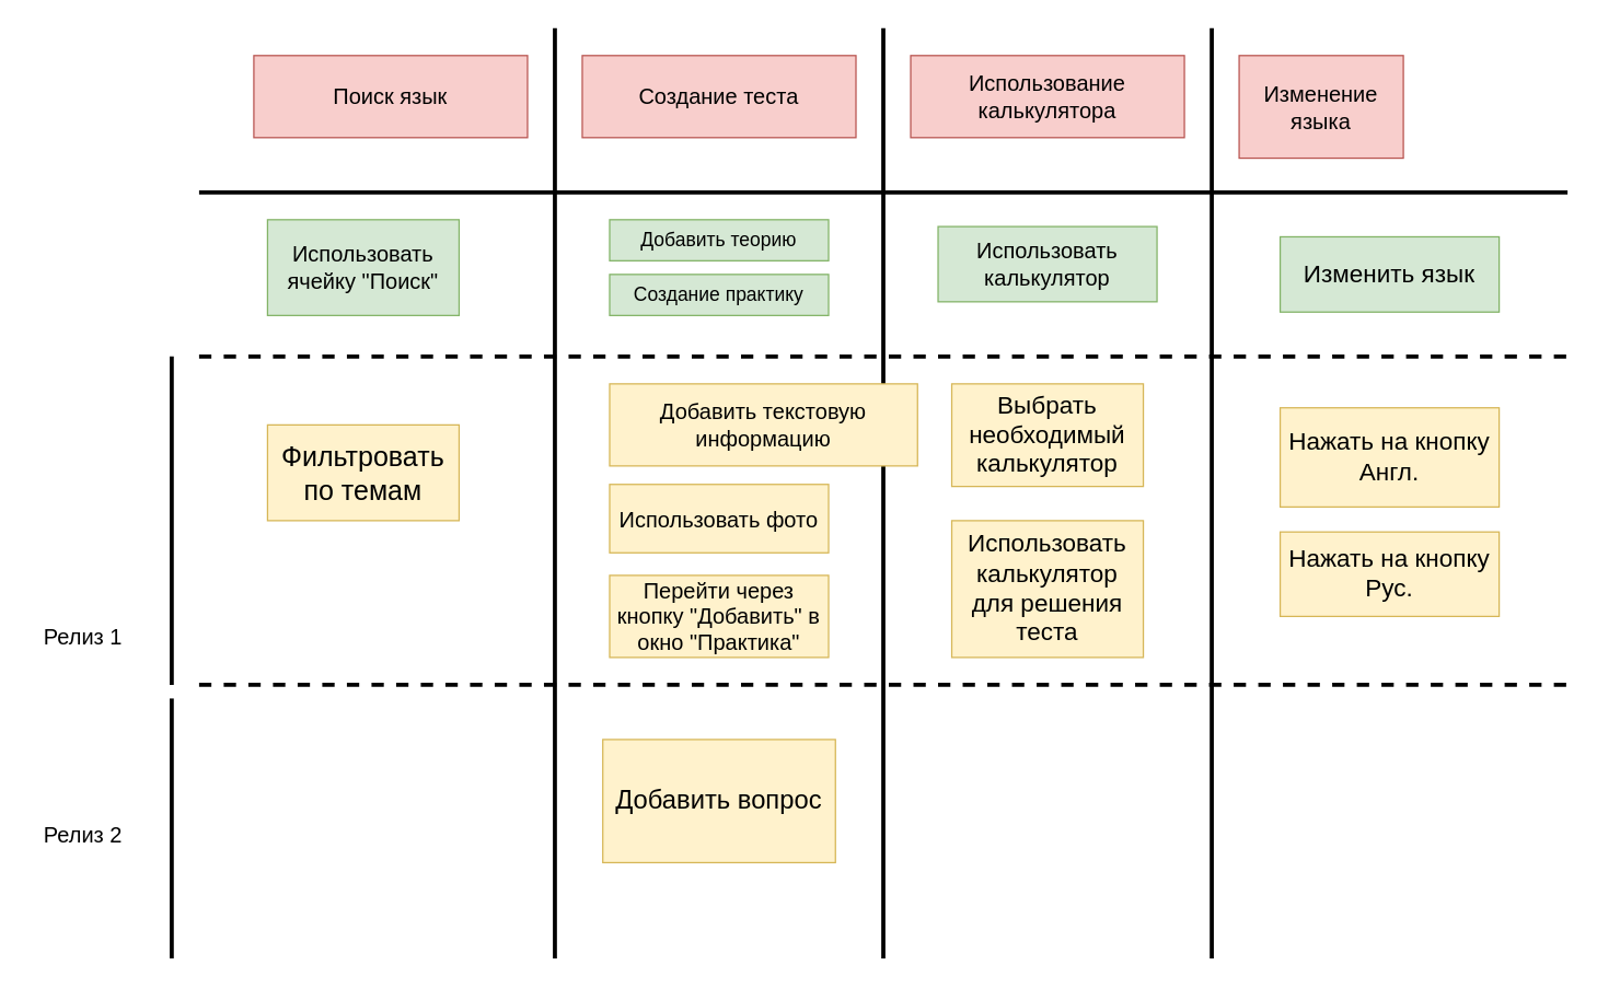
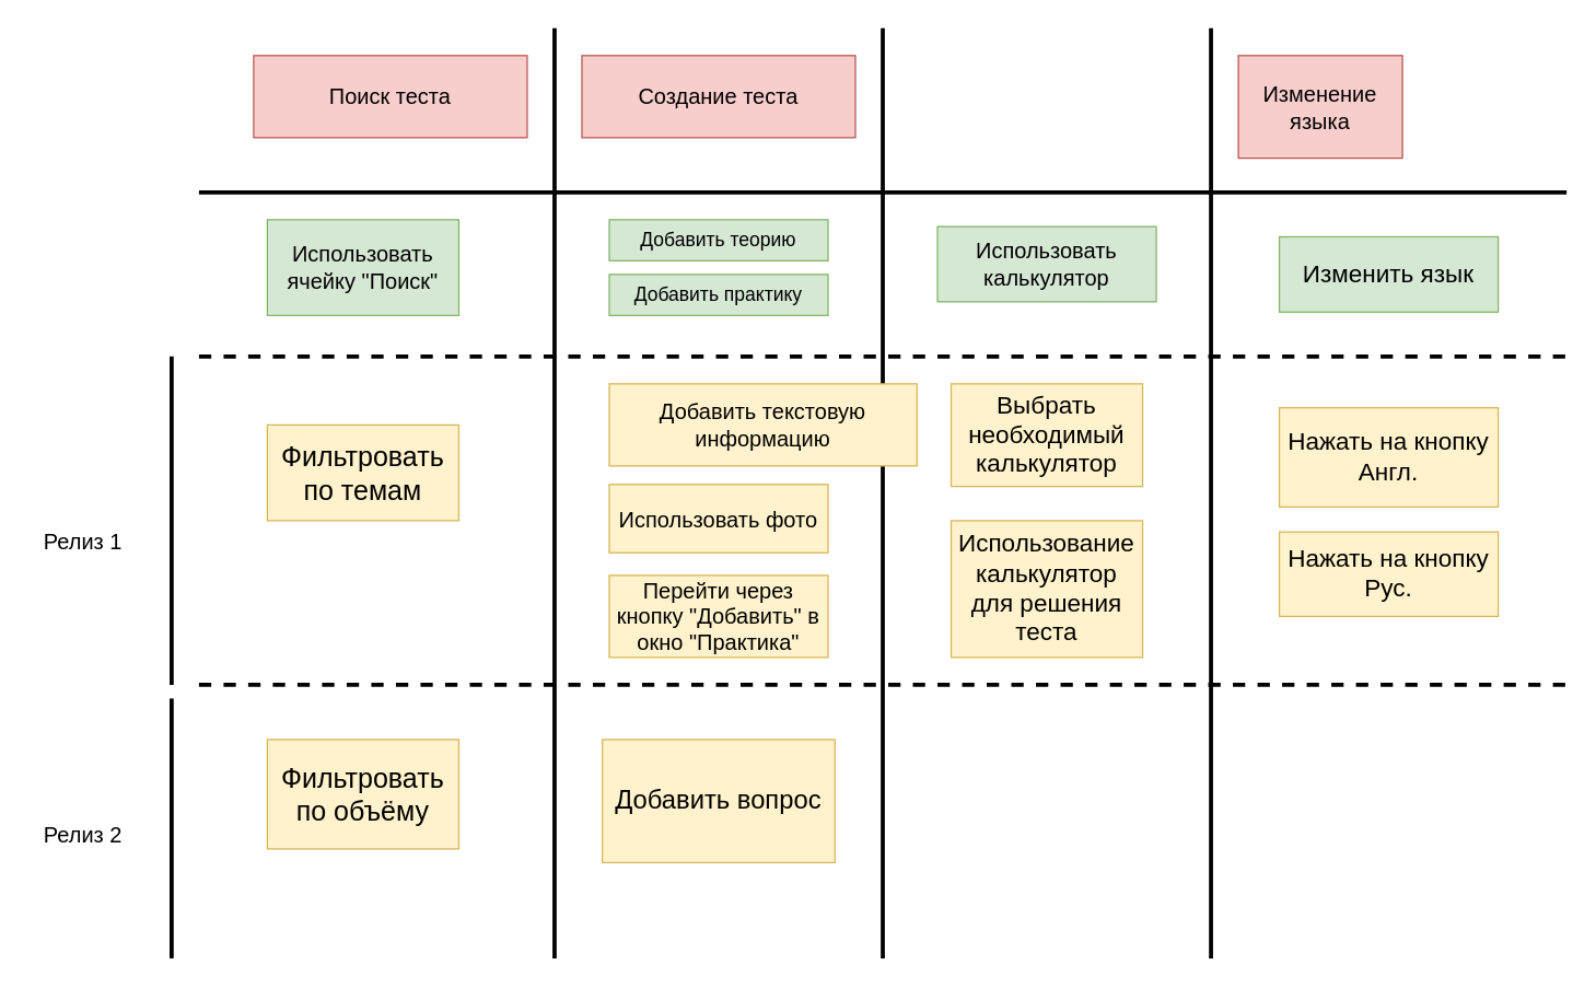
- <mxCell id="2" value="&lt;span style=&quot;font-size: 16px;&quot;&gt;Поиск язык&lt;/span&gt;" style="rounded=0;whiteSpace=wrap;html=1;fillColor=#f8cecc;strokeColor=#b85450;" parent="1" vertex="1"><mxGeometry x="185" y="40" width="200" height="60" as="geometry" /></mxCell>
+ <mxCell id="2" value="&lt;span style=&quot;font-size: 16px;&quot;&gt;Поиск теста&lt;/span&gt;" style="rounded=0;whiteSpace=wrap;html=1;fillColor=#f8cecc;strokeColor=#b85450;" parent="1" vertex="1"><mxGeometry x="185" y="40" width="200" height="60" as="geometry" /></mxCell>
- <mxCell id="4" value="&lt;font style=&quot;font-size: 16px;&quot;&gt;Использование калькулятора&lt;/font&gt;" style="rounded=0;whiteSpace=wrap;html=1;fillColor=#f8cecc;strokeColor=#b85450;" parent="1" vertex="1"><mxGeometry x="665" y="40" width="200" height="60" as="geometry" /></mxCell>
- <mxCell id="18" value="&lt;font style=&quot;font-size: 14px;&quot;&gt;Создание практику&lt;/font&gt;" style="rounded=0;whiteSpace=wrap;html=1;fillColor=#d5e8d4;strokeColor=#82b366;" parent="1" vertex="1"><mxGeometry x="445" y="200" width="160" height="30" as="geometry" /></mxCell>
+ <mxCell id="18" value="&lt;font style=&quot;font-size: 14px;&quot;&gt;Добавить практику&lt;/font&gt;" style="rounded=0;whiteSpace=wrap;html=1;fillColor=#d5e8d4;strokeColor=#82b366;" parent="1" vertex="1"><mxGeometry x="445" y="200" width="160" height="30" as="geometry" /></mxCell>
- <mxCell id="28" value="&lt;font style=&quot;font-size: 18px;&quot;&gt;Использовать калькулятор для решения теста&lt;/font&gt;" style="rounded=0;whiteSpace=wrap;html=1;fillColor=#fff2cc;strokeColor=#d6b656;" parent="1" vertex="1"><mxGeometry x="695" y="380" width="140" height="100" as="geometry" /></mxCell>
+ <mxCell id="28" value="&lt;font style=&quot;font-size: 18px;&quot;&gt;Использование калькулятор для решения теста&lt;/font&gt;" style="rounded=0;whiteSpace=wrap;html=1;fillColor=#fff2cc;strokeColor=#d6b656;" parent="1" vertex="1"><mxGeometry x="695" y="380" width="140" height="100" as="geometry" /></mxCell>
- <mxCell id="19" value="&lt;font style=&quot;font-size: 16px;&quot;&gt;Релиз 1&lt;/font&gt;" style="text;html=1;align=center;verticalAlign=middle;resizable=0;points=[];autosize=1;strokeColor=none;fillColor=none;" parent="1" vertex="1"><mxGeometry x="20" y="450" width="80" height="30" as="geometry" /></mxCell>
+ <mxCell id="19" value="&lt;font style=&quot;font-size: 16px;&quot;&gt;Релиз 1&lt;/font&gt;" style="text;html=1;align=center;verticalAlign=middle;resizable=0;points=[];autosize=1;strokeColor=none;fillColor=none;" parent="1" vertex="1"><mxGeometry x="20" y="380" width="80" height="30" as="geometry" /></mxCell>
+ <mxCell id="22" value="&lt;font style=&quot;font-size: 20px;&quot;&gt;Фильтровать&lt;br&gt;по объёму&lt;/font&gt;" style="rounded=0;whiteSpace=wrap;html=1;fillColor=#fff2cc;strokeColor=#d6b656;" parent="1" vertex="1"><mxGeometry x="195" y="540" width="140" height="80" as="geometry" /></mxCell>
